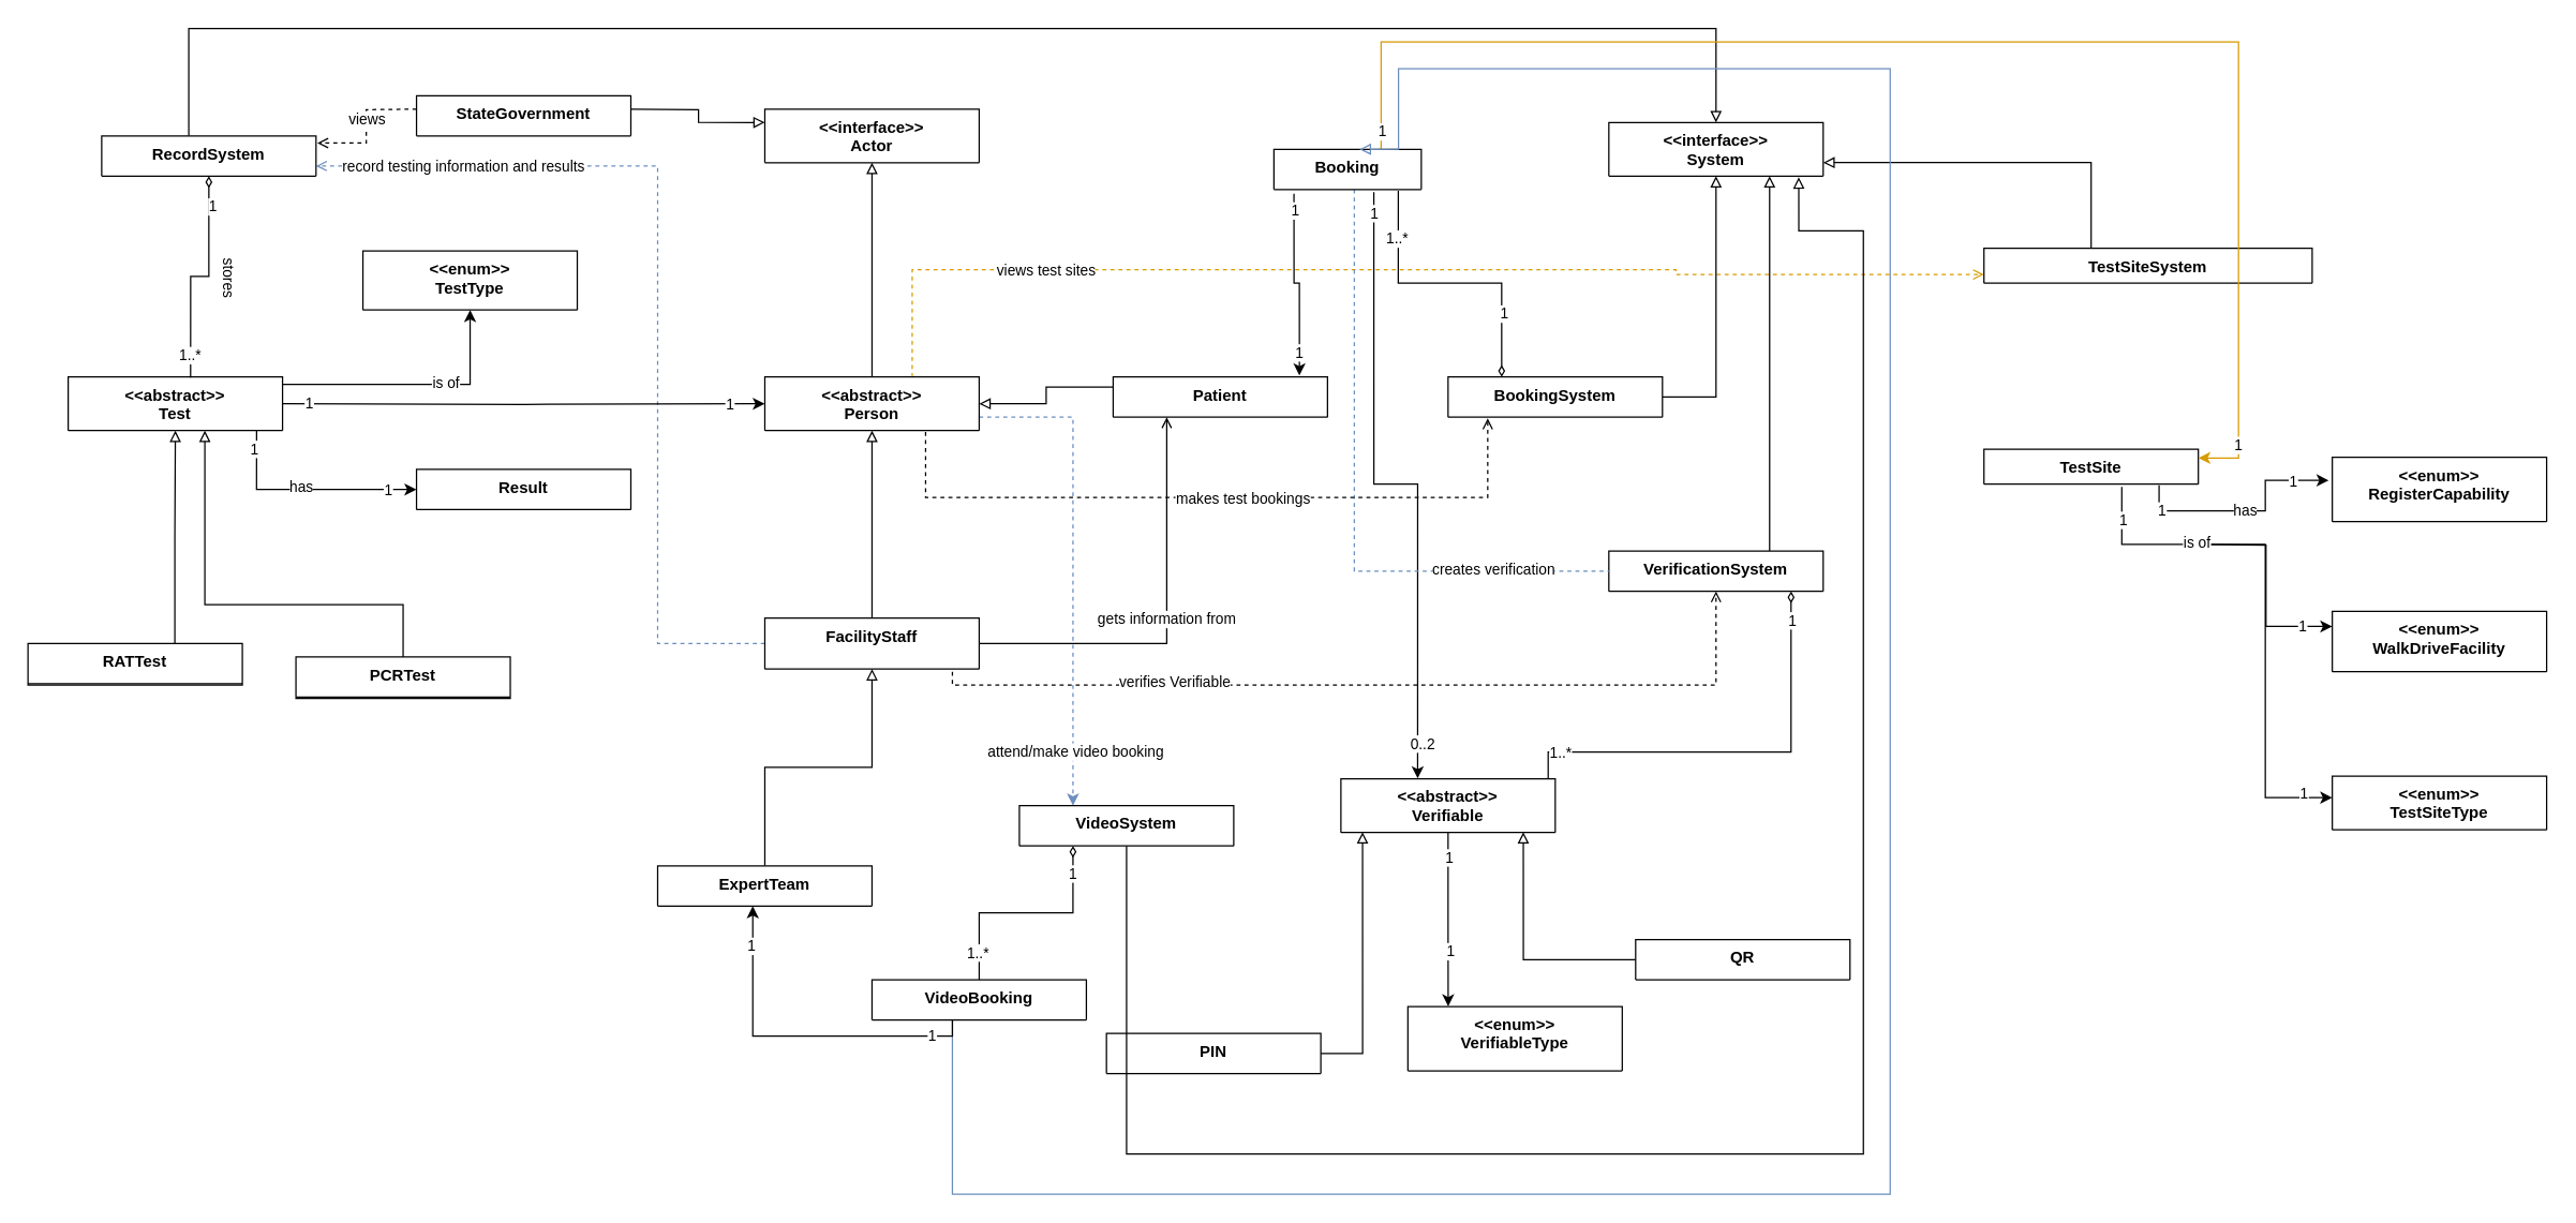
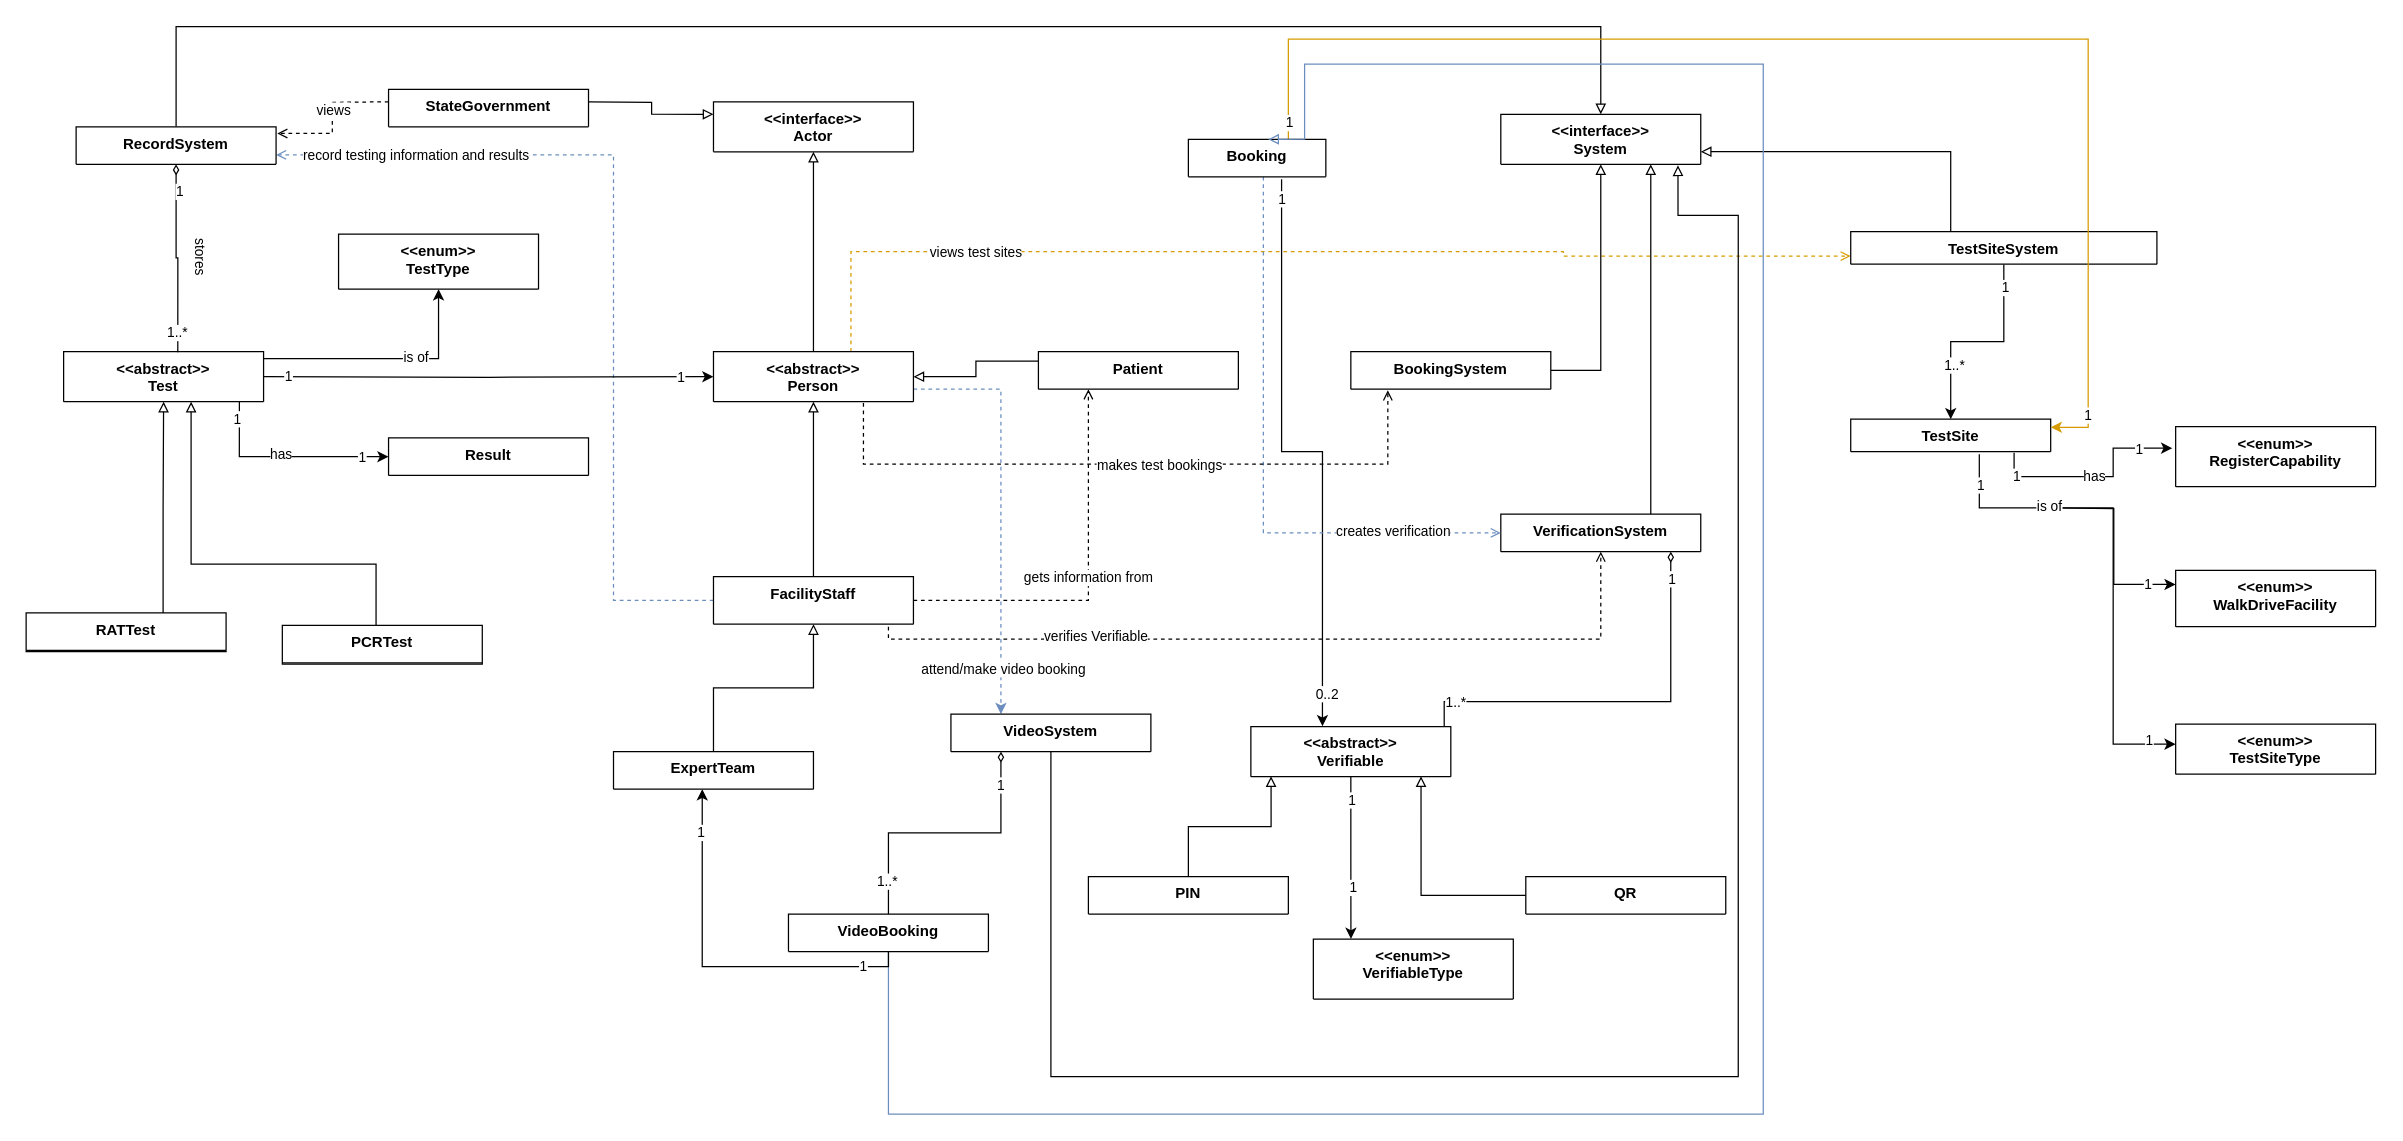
- <mxCell id="55" value="RecordSystem" style="swimlane;fontStyle=1;align=center;verticalAlign=top;childLayout=stackLayout;horizontal=1;startSize=30;horizontalStack=0;resizeParent=1;resizeParentMax=0;resizeLast=0;collapsible=1;marginBottom=0;" vertex="1" parent="1"><mxGeometry x="75" y="100.94" width="160" height="30" as="geometry" /></mxCell>
+ <mxCell id="55" value="RecordSystem" style="swimlane;fontStyle=1;align=center;verticalAlign=top;childLayout=stackLayout;horizontal=1;startSize=30;horizontalStack=0;resizeParent=1;resizeParentMax=0;resizeLast=0;collapsible=1;marginBottom=0;" vertex="1" parent="1"><mxGeometry x="60" y="100.94" width="160" height="30" as="geometry" /></mxCell>
- <mxCell id="62" style="edgeStyle=orthogonalEdgeStyle;rounded=0;orthogonalLoop=1;jettySize=auto;html=1;entryX=0.869;entryY=-0.036;entryDx=0;entryDy=0;entryPerimeter=0;startArrow=none;startFill=0;endArrow=classic;endFill=1;exitX=0.136;exitY=1.104;exitDx=0;exitDy=0;exitPerimeter=0;" edge="1" parent="1" source="73" target="12"><mxGeometry relative="1" as="geometry"><mxPoint x="970.96" y="194.94" as="sourcePoint" /></mxGeometry></mxCell>
- <mxCell id="63" value="1" style="edgeLabel;html=1;align=center;verticalAlign=middle;resizable=0;points=[];" vertex="1" connectable="0" parent="62"><mxGeometry x="0.724" y="-1" relative="1" as="geometry"><mxPoint y="1" as="offset" /></mxGeometry></mxCell>
- <mxCell id="64" value="1" style="edgeLabel;html=1;align=center;verticalAlign=middle;resizable=0;points=[];" vertex="1" connectable="0" parent="62"><mxGeometry x="-0.824" y="1" relative="1" as="geometry"><mxPoint as="offset" /></mxGeometry></mxCell>
- <mxCell id="28" style="edgeStyle=orthogonalEdgeStyle;rounded=0;orthogonalLoop=1;jettySize=auto;html=1;entryX=0.844;entryY=1.03;entryDx=0;entryDy=0;endArrow=none;endFill=0;entryPerimeter=0;exitX=0.25;exitY=0;exitDx=0;exitDy=0;startArrow=diamondThin;startFill=0;" edge="1" parent="1" source="32" target="73"><mxGeometry relative="1" as="geometry"><mxPoint x="1089.04" y="193.952" as="targetPoint" /></mxGeometry></mxCell>
- <mxCell id="29" value="1..*" style="edgeLabel;html=1;align=center;verticalAlign=middle;resizable=0;points=[];" vertex="1" connectable="0" parent="28"><mxGeometry x="0.671" y="1" relative="1" as="geometry"><mxPoint as="offset" /></mxGeometry></mxCell>
- <mxCell id="30" value="1" style="edgeLabel;html=1;align=center;verticalAlign=middle;resizable=0;points=[];" vertex="1" connectable="0" parent="28"><mxGeometry x="-0.569" y="-1" relative="1" as="geometry"><mxPoint as="offset" /></mxGeometry></mxCell>
+ <mxCell id="17" style="edgeStyle=orthogonalEdgeStyle;rounded=0;orthogonalLoop=1;jettySize=auto;html=1;entryX=0.5;entryY=0;entryDx=0;entryDy=0;endArrow=classic;endFill=1;" edge="1" parent="1" source="21" target="16"><mxGeometry relative="1" as="geometry" /></mxCell>
+ <mxCell id="18" value="1" style="edgeLabel;html=1;align=center;verticalAlign=middle;resizable=0;points=[];" vertex="1" connectable="0" parent="17"><mxGeometry x="-0.775" y="1" relative="1" as="geometry"><mxPoint as="offset" /></mxGeometry></mxCell>
+ <mxCell id="19" value="1..*" style="edgeLabel;html=1;align=center;verticalAlign=middle;resizable=0;points=[];" vertex="1" connectable="0" parent="17"><mxGeometry x="0.479" y="2" relative="1" as="geometry"><mxPoint as="offset" /></mxGeometry></mxCell>
- <mxCell id="71" style="edgeStyle=orthogonalEdgeStyle;rounded=0;orthogonalLoop=1;jettySize=auto;html=1;entryX=0;entryY=0.5;entryDx=0;entryDy=0;startArrow=none;startFill=0;endArrow=none;endFill=0;fillColor=#dae8fc;strokeColor=#6c8ebf;dashed=1;" edge="1" parent="1" source="73" target="44"><mxGeometry relative="1" as="geometry"><Array as="points"><mxPoint x="1010" y="425.94" /></Array></mxGeometry></mxCell>
+ <mxCell id="71" style="edgeStyle=orthogonalEdgeStyle;rounded=0;orthogonalLoop=1;jettySize=auto;html=1;entryX=0;entryY=0.5;entryDx=0;entryDy=0;startArrow=none;startFill=0;endArrow=open;endFill=0;fillColor=#dae8fc;strokeColor=#6c8ebf;dashed=1;" edge="1" parent="1" source="73" target="44"><mxGeometry relative="1" as="geometry"><Array as="points"><mxPoint x="1010" y="425.94" /></Array></mxGeometry></mxCell>
- <mxCell id="92" style="edgeStyle=orthogonalEdgeStyle;rounded=0;orthogonalLoop=1;jettySize=auto;html=1;entryX=0.25;entryY=1;entryDx=0;entryDy=0;dashed=0;startArrow=none;startFill=0;endArrow=open;endFill=0;exitX=1;exitY=0.5;exitDx=0;exitDy=0;" edge="1" parent="1" source="11" target="12"><mxGeometry relative="1" as="geometry"><mxPoint x="864" y="480.94" as="sourcePoint" /><mxPoint x="863.92" y="365.902" as="targetPoint" /></mxGeometry></mxCell>
+ <mxCell id="92" style="edgeStyle=orthogonalEdgeStyle;rounded=0;orthogonalLoop=1;jettySize=auto;html=1;entryX=0.25;entryY=1;entryDx=0;entryDy=0;dashed=1;startArrow=none;startFill=0;endArrow=open;endFill=0;exitX=1;exitY=0.5;exitDx=0;exitDy=0;" edge="1" parent="1" source="11" target="12"><mxGeometry relative="1" as="geometry"><mxPoint x="864" y="480.94" as="sourcePoint" /><mxPoint x="863.92" y="365.902" as="targetPoint" /></mxGeometry></mxCell>
- <mxCell id="36" value="RATTest" style="swimlane;fontStyle=1;align=center;verticalAlign=top;childLayout=stackLayout;horizontal=1;startSize=30;horizontalStack=0;resizeParent=1;resizeParentMax=0;resizeLast=0;collapsible=1;marginBottom=0;" vertex="1" parent="1"><mxGeometry x="20" y="479.94" width="160" height="31" as="geometry" /></mxCell>
+ <mxCell id="36" value="RATTest" style="swimlane;fontStyle=1;align=center;verticalAlign=top;childLayout=stackLayout;horizontal=1;startSize=30;horizontalStack=0;resizeParent=1;resizeParentMax=0;resizeLast=0;collapsible=1;marginBottom=0;" vertex="1" parent="1"><mxGeometry x="20" y="489.94" width="160" height="31" as="geometry" /></mxCell>
- <mxCell id="34" value="PCRTest" style="swimlane;fontStyle=1;align=center;verticalAlign=top;childLayout=stackLayout;horizontal=1;startSize=30;horizontalStack=0;resizeParent=1;resizeParentMax=0;resizeLast=0;collapsible=1;marginBottom=0;" vertex="1" parent="1"><mxGeometry x="220" y="489.94" width="160" height="31" as="geometry" /></mxCell>
+ <mxCell id="34" value="PCRTest" style="swimlane;fontStyle=1;align=center;verticalAlign=top;childLayout=stackLayout;horizontal=1;startSize=30;horizontalStack=0;resizeParent=1;resizeParentMax=0;resizeLast=0;collapsible=1;marginBottom=0;" vertex="1" parent="1"><mxGeometry x="225" y="499.94" width="160" height="31" as="geometry" /></mxCell>
- <mxCell id="80" value="VideoSystem" style="swimlane;fontStyle=1;align=center;verticalAlign=top;childLayout=stackLayout;horizontal=1;startSize=30;horizontalStack=0;resizeParent=1;resizeParentMax=0;resizeLast=0;collapsible=1;marginBottom=0;" vertex="1" parent="1"><mxGeometry x="760" y="600.94" width="160" height="30" as="geometry" /></mxCell>
+ <mxCell id="80" value="VideoSystem" style="swimlane;fontStyle=1;align=center;verticalAlign=top;childLayout=stackLayout;horizontal=1;startSize=30;horizontalStack=0;resizeParent=1;resizeParentMax=0;resizeLast=0;collapsible=1;marginBottom=0;" vertex="1" parent="1"><mxGeometry x="760" y="570.94" width="160" height="30" as="geometry" /></mxCell>
- <mxCell id="15" value="ExpertTeam" style="swimlane;fontStyle=1;align=center;verticalAlign=top;childLayout=stackLayout;horizontal=1;startSize=30;horizontalStack=0;resizeParent=1;resizeParentMax=0;resizeLast=0;collapsible=1;marginBottom=0;" vertex="1" parent="1"><mxGeometry x="490" y="645.94" width="160" height="30" as="geometry" /></mxCell>
+ <mxCell id="15" value="ExpertTeam" style="swimlane;fontStyle=1;align=center;verticalAlign=top;childLayout=stackLayout;horizontal=1;startSize=30;horizontalStack=0;resizeParent=1;resizeParentMax=0;resizeLast=0;collapsible=1;marginBottom=0;" vertex="1" parent="1"><mxGeometry x="490" y="600.94" width="160" height="30" as="geometry" /></mxCell>
- <mxCell id="88" value="VideoBooking" style="swimlane;fontStyle=1;align=center;verticalAlign=top;childLayout=stackLayout;horizontal=1;startSize=30;horizontalStack=0;resizeParent=1;resizeParentMax=0;resizeLast=0;collapsible=1;marginBottom=0;" vertex="1" parent="1"><mxGeometry x="650" y="730.94" width="160" height="30" as="geometry" /></mxCell>
+ <mxCell id="88" value="VideoBooking" style="swimlane;fontStyle=1;align=center;verticalAlign=top;childLayout=stackLayout;horizontal=1;startSize=30;horizontalStack=0;resizeParent=1;resizeParentMax=0;resizeLast=0;collapsible=1;marginBottom=0;" vertex="1" parent="1"><mxGeometry x="630" y="730.94" width="160" height="30" as="geometry" /></mxCell>
- <mxCell id="49" value="PIN" style="swimlane;fontStyle=1;align=center;verticalAlign=top;childLayout=stackLayout;horizontal=1;startSize=30;horizontalStack=0;resizeParent=1;resizeParentMax=0;resizeLast=0;collapsible=1;marginBottom=0;" vertex="1" parent="1"><mxGeometry x="825" y="770.94" width="160" height="30" as="geometry" /></mxCell>
+ <mxCell id="49" value="PIN" style="swimlane;fontStyle=1;align=center;verticalAlign=top;childLayout=stackLayout;horizontal=1;startSize=30;horizontalStack=0;resizeParent=1;resizeParentMax=0;resizeLast=0;collapsible=1;marginBottom=0;" vertex="1" parent="1"><mxGeometry x="870" y="700.94" width="160" height="30" as="geometry" /></mxCell>
